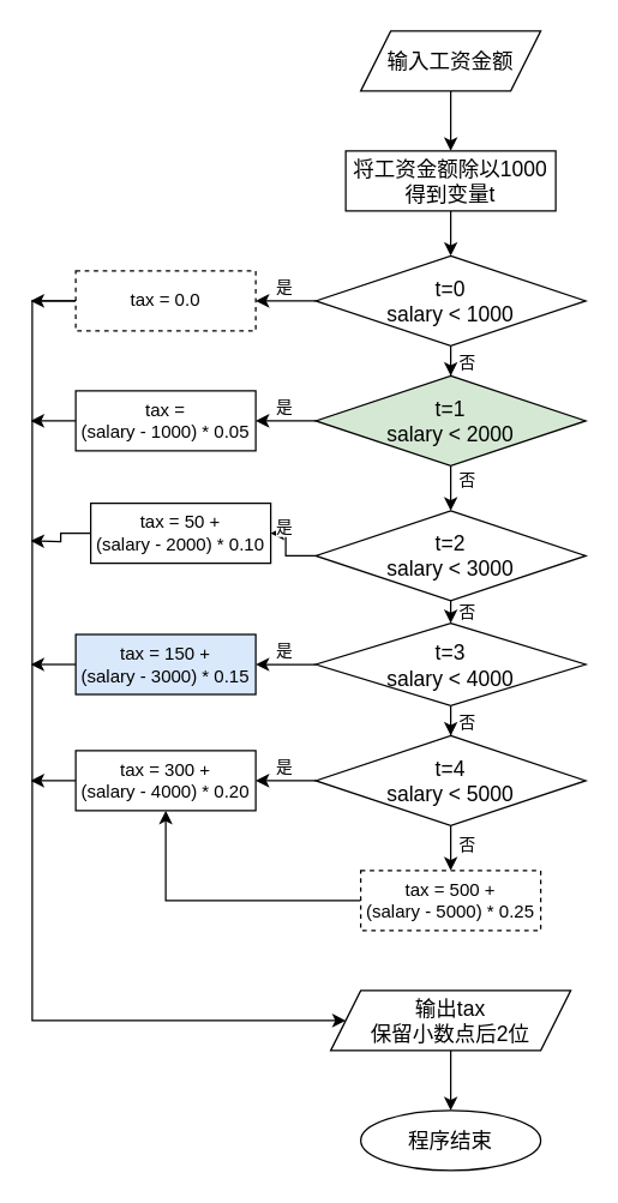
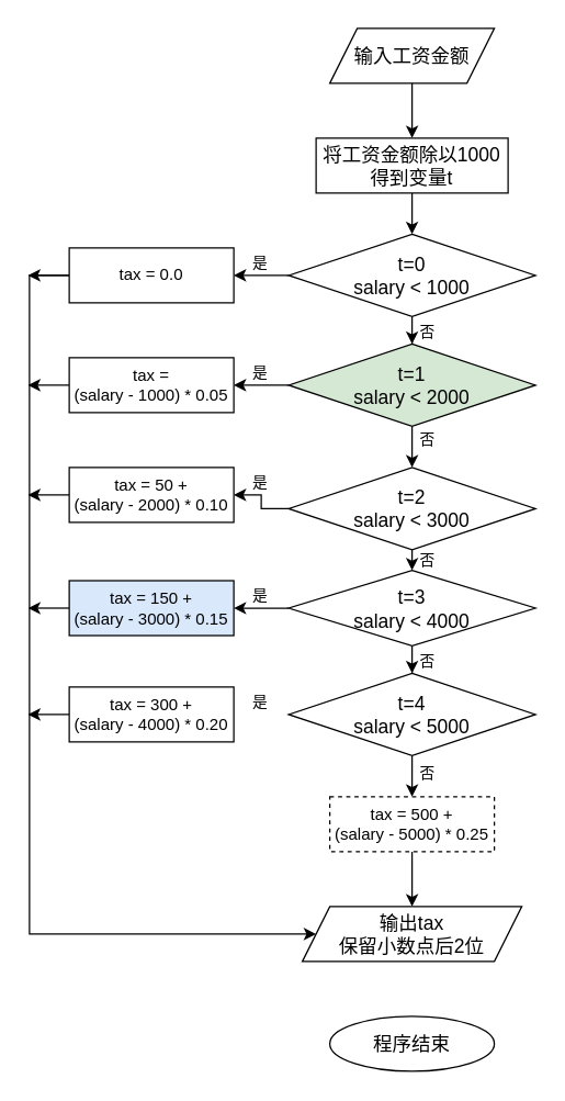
- <mxCell id="31" value="tax = 0.0" style="rounded=0;whiteSpace=wrap;html=1;dashed=1;" vertex="1" parent="1"><mxGeometry x="50" y="180" width="120" height="40" as="geometry" /></mxCell>
+ <mxCell id="31" value="tax = 0.0" style="rounded=0;whiteSpace=wrap;html=1;" vertex="1" parent="1"><mxGeometry x="50" y="180" width="120" height="40" as="geometry" /></mxCell>
- <mxCell id="37" value="tax = 50 + &lt;br&gt;(salary - 2000) * 0.10" style="rounded=0;whiteSpace=wrap;html=1;" vertex="1" parent="1"><mxGeometry x="60" y="335" width="120" height="40" as="geometry" /></mxCell>
+ <mxCell id="37" value="tax = 50 + &lt;br&gt;(salary - 2000) * 0.10" style="rounded=0;whiteSpace=wrap;html=1;" vertex="1" parent="1"><mxGeometry x="50" y="340" width="120" height="40" as="geometry" /></mxCell>
- <mxCell id="25" value="" style="edgeStyle=orthogonalEdgeStyle;rounded=0;orthogonalLoop=1;jettySize=auto;html=1;" edge="1" parent="1" source="28" target="43"><mxGeometry relative="1" as="geometry" /></mxCell>
- <mxCell id="44" value="" style="edgeStyle=orthogonalEdgeStyle;rounded=0;orthogonalLoop=1;jettySize=auto;html=1;" edge="1" parent="1" source="45" target="43"><mxGeometry relative="1" as="geometry" /></mxCell>
+ <mxCell id="44" value="" style="edgeStyle=orthogonalEdgeStyle;rounded=0;orthogonalLoop=1;jettySize=auto;html=1;" edge="1" parent="1" source="45" target="5"><mxGeometry relative="1" as="geometry" /></mxCell>
- <mxCell id="4" value="" style="edgeStyle=orthogonalEdgeStyle;rounded=0;orthogonalLoop=1;jettySize=auto;html=1;" edge="1" parent="1" source="5" target="46"><mxGeometry relative="1" as="geometry" /></mxCell>
